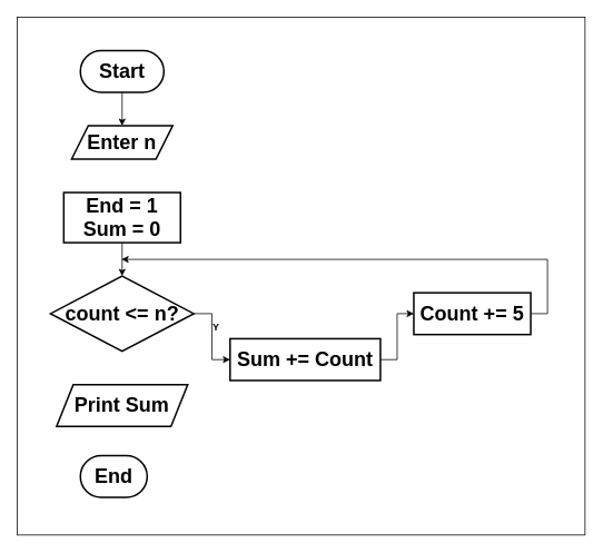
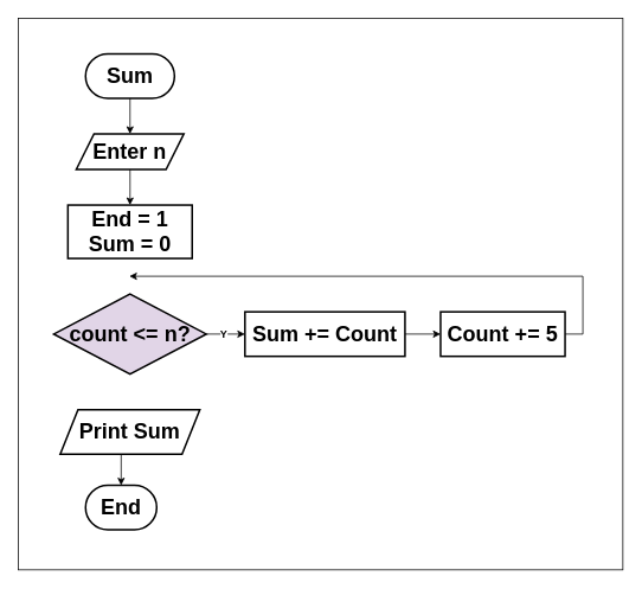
- <mxCell id="4" value="&lt;b&gt;&lt;font style=&quot;font-size: 24px;&quot;&gt;Start&lt;/font&gt;&lt;/b&gt;" style="rounded=1;whiteSpace=wrap;html=1;arcSize=50;strokeWidth=2;" parent="1" vertex="1"><mxGeometry x="95.75" y="60" width="100" height="50" as="geometry" /></mxCell>
+ <mxCell id="4" value="&lt;b&gt;&lt;font style=&quot;font-size: 24px;&quot;&gt;Sum&lt;/font&gt;&lt;/b&gt;" style="rounded=1;whiteSpace=wrap;html=1;arcSize=50;strokeWidth=2;" parent="1" vertex="1"><mxGeometry x="95.75" y="60" width="100" height="50" as="geometry" /></mxCell>
+ <mxCell id="5" style="edgeStyle=orthogonalEdgeStyle;rounded=0;orthogonalLoop=1;jettySize=auto;html=1;exitX=0.5;exitY=1;exitDx=0;exitDy=0;entryX=0.5;entryY=0;entryDx=0;entryDy=0;" edge="1" parent="1" source="6" target="16"><mxGeometry relative="1" as="geometry" /></mxCell>
- <mxCell id="15" style="edgeStyle=orthogonalEdgeStyle;rounded=0;orthogonalLoop=1;jettySize=auto;html=1;entryX=0.5;entryY=0;entryDx=0;entryDy=0;" edge="1" parent="1" source="16" target="12"><mxGeometry relative="1" as="geometry" /></mxCell>
- <mxCell id="12" value="&lt;b&gt;&lt;font style=&quot;font-size: 24px;&quot;&gt;count &amp;lt;= n?&lt;/font&gt;&lt;/b&gt;" style="rhombus;whiteSpace=wrap;html=1;strokeWidth=2;align=center;" parent="1" vertex="1"><mxGeometry x="60" y="330" width="171.5" height="90" as="geometry" /></mxCell>
+ <mxCell id="12" value="&lt;b&gt;&lt;font style=&quot;font-size: 24px;&quot;&gt;count &amp;lt;= n?&lt;/font&gt;&lt;/b&gt;" style="rhombus;whiteSpace=wrap;html=1;strokeWidth=2;align=center;fillColor=#e1d5e7;" parent="1" vertex="1"><mxGeometry x="60" y="330" width="171.5" height="90" as="geometry" /></mxCell>
- <mxCell id="14" value="&lt;span style=&quot;font-size: 24px;&quot;&gt;&lt;b&gt;Sum += Count&lt;/b&gt;&lt;/span&gt;" style="shape=label;whiteSpace=wrap;html=1;fixedSize=1;align=center;strokeWidth=2;rounded=0;" parent="1" vertex="1"><mxGeometry x="274.99" y="405" width="180" height="50" as="geometry" /></mxCell>
+ <mxCell id="14" value="&lt;span style=&quot;font-size: 24px;&quot;&gt;&lt;b&gt;Sum += Count&lt;/b&gt;&lt;/span&gt;" style="shape=label;whiteSpace=wrap;html=1;fixedSize=1;align=center;strokeWidth=2;rounded=0;" parent="1" vertex="1"><mxGeometry x="274.99" y="350" width="180" height="50" as="geometry" /></mxCell>
+ <mxCell id="7" style="edgeStyle=orthogonalEdgeStyle;rounded=0;orthogonalLoop=1;jettySize=auto;html=1;exitX=0.5;exitY=1;exitDx=0;exitDy=0;entryX=0.5;entryY=0;entryDx=0;entryDy=0;" parent="1" source="8" target="9" edge="1"><mxGeometry relative="1" as="geometry" /></mxCell>
